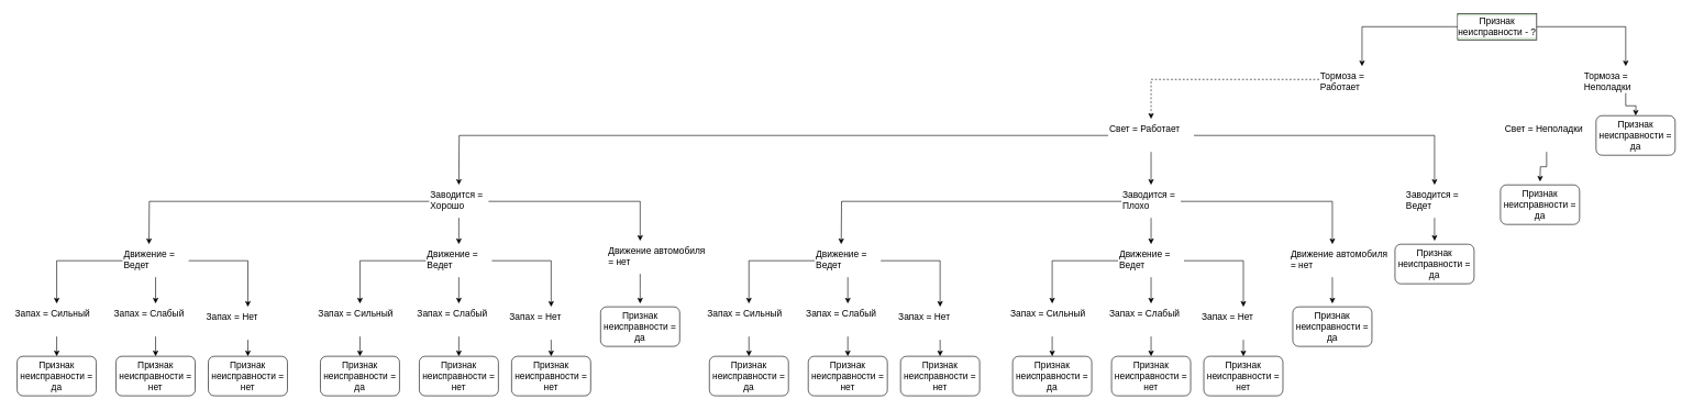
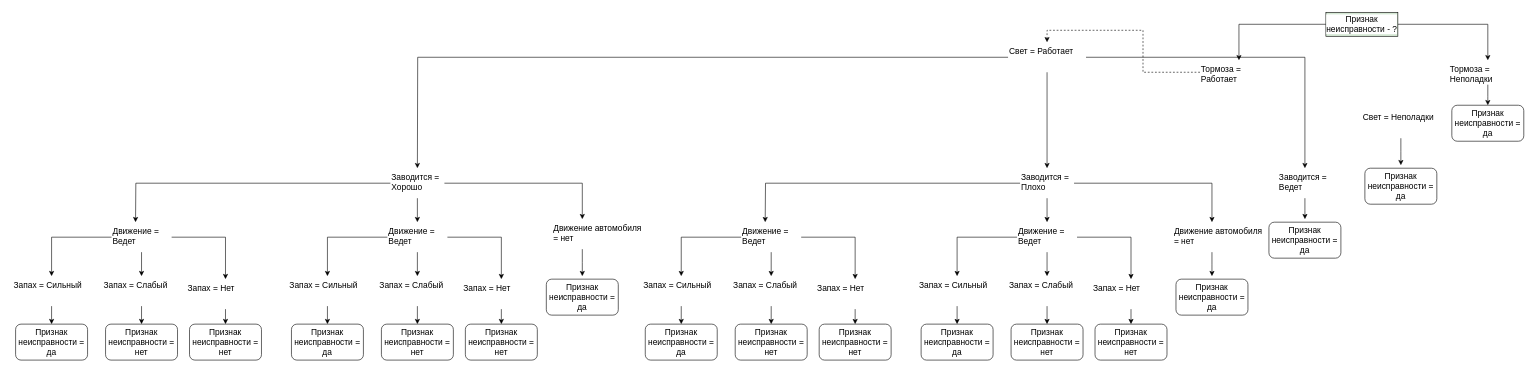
- <mxCell id="16" value="Тормоза = Неполадки" style="text;whiteSpace=wrap;html=1;fontFamily=Helvetica;labelBackgroundColor=#ffffff;labelBorderColor=none;fontSize=14;" vertex="1" parent="1"><mxGeometry x="2400" y="100" width="130" height="40" as="geometry" /></mxCell>
+ <mxCell id="16" value="Тормоза = Неполадки" style="text;whiteSpace=wrap;html=1;fontFamily=Helvetica;labelBackgroundColor=#ffffff;labelBorderColor=none;fontSize=14;" vertex="1" parent="1"><mxGeometry x="2415" y="100" width="130" height="40" as="geometry" /></mxCell>
- <mxCell id="10" value="Свет = Работает" style="text;whiteSpace=wrap;html=1;fontFamily=Helvetica;labelBackgroundColor=#ffffff;labelBorderColor=none;fontSize=14;" vertex="1" parent="1"><mxGeometry x="1680" y="180" width="130" height="50" as="geometry" /></mxCell>
+ <mxCell id="10" value="Свет = Работает" style="text;whiteSpace=wrap;html=1;fontFamily=Helvetica;labelBackgroundColor=#ffffff;labelBorderColor=none;fontSize=14;" vertex="1" parent="1"><mxGeometry x="1680" y="70" width="130" height="50" as="geometry" /></mxCell>
- <mxCell id="18" value="Свет = Неполадки" style="text;whiteSpace=wrap;html=1;fontFamily=Helvetica;labelBackgroundColor=#ffffff;labelBorderColor=none;fontSize=14;" vertex="1" parent="1"><mxGeometry x="2280" y="180" width="130" height="50" as="geometry" /></mxCell>
+ <mxCell id="18" value="Свет = Неполадки" style="text;whiteSpace=wrap;html=1;fontFamily=Helvetica;labelBackgroundColor=#ffffff;labelBorderColor=none;fontSize=14;" vertex="1" parent="1"><mxGeometry x="2270" y="180" width="130" height="50" as="geometry" /></mxCell>
